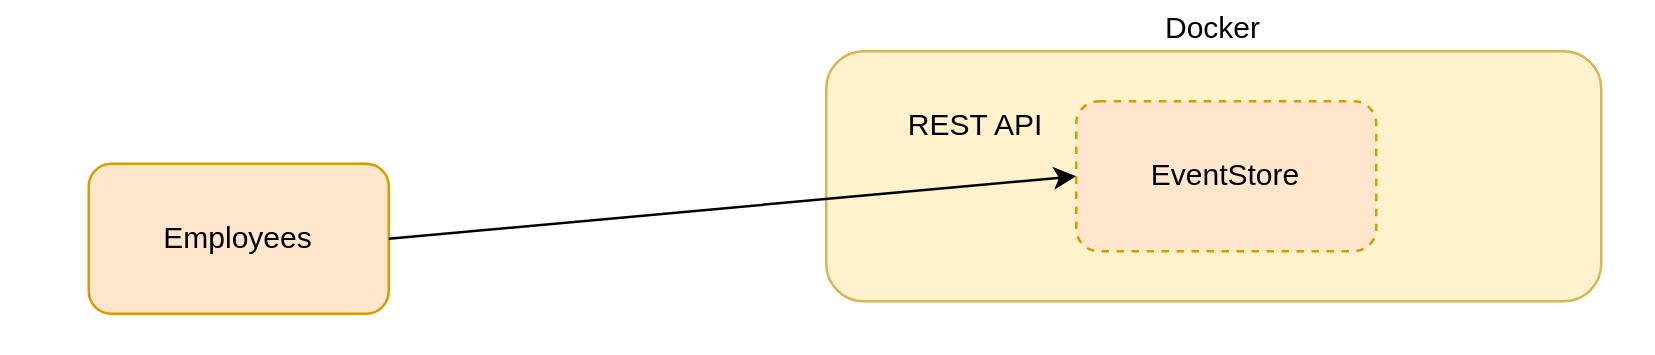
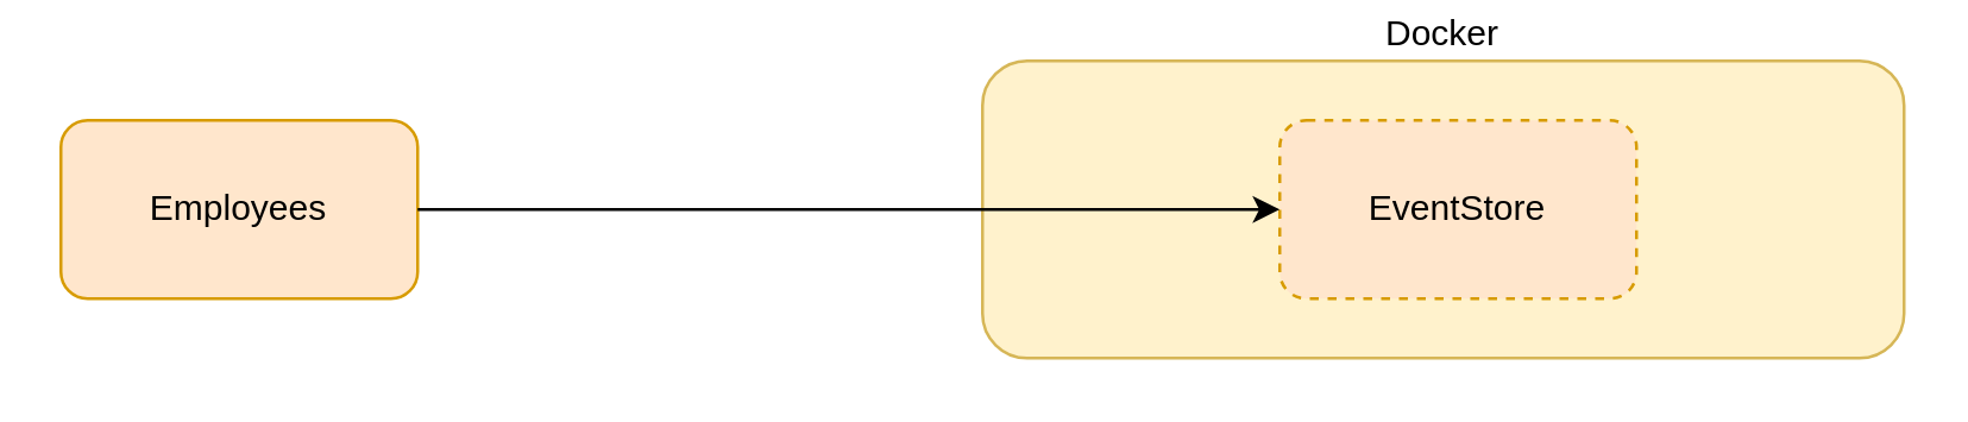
- <mxCell id="6" value="REST API" style="text;html=1;strokeColor=none;fillColor=none;align=center;verticalAlign=middle;whiteSpace=wrap;rounded=0;" vertex="1" parent="1"><mxGeometry x="350" y="40" width="80" height="20" as="geometry" /></mxCell>
- <mxCell id="2" value="Employees" style="rounded=1;whiteSpace=wrap;html=1;fillColor=#ffe6cc;strokeColor=#d79b00;" vertex="1" parent="1"><mxGeometry x="35" y="65" width="120" height="60" as="geometry" /></mxCell>
+ <mxCell id="2" value="Employees" style="rounded=1;whiteSpace=wrap;html=1;fillColor=#ffe6cc;strokeColor=#d79b00;" vertex="1" parent="1"><mxGeometry x="20" y="40" width="120" height="60" as="geometry" /></mxCell>
